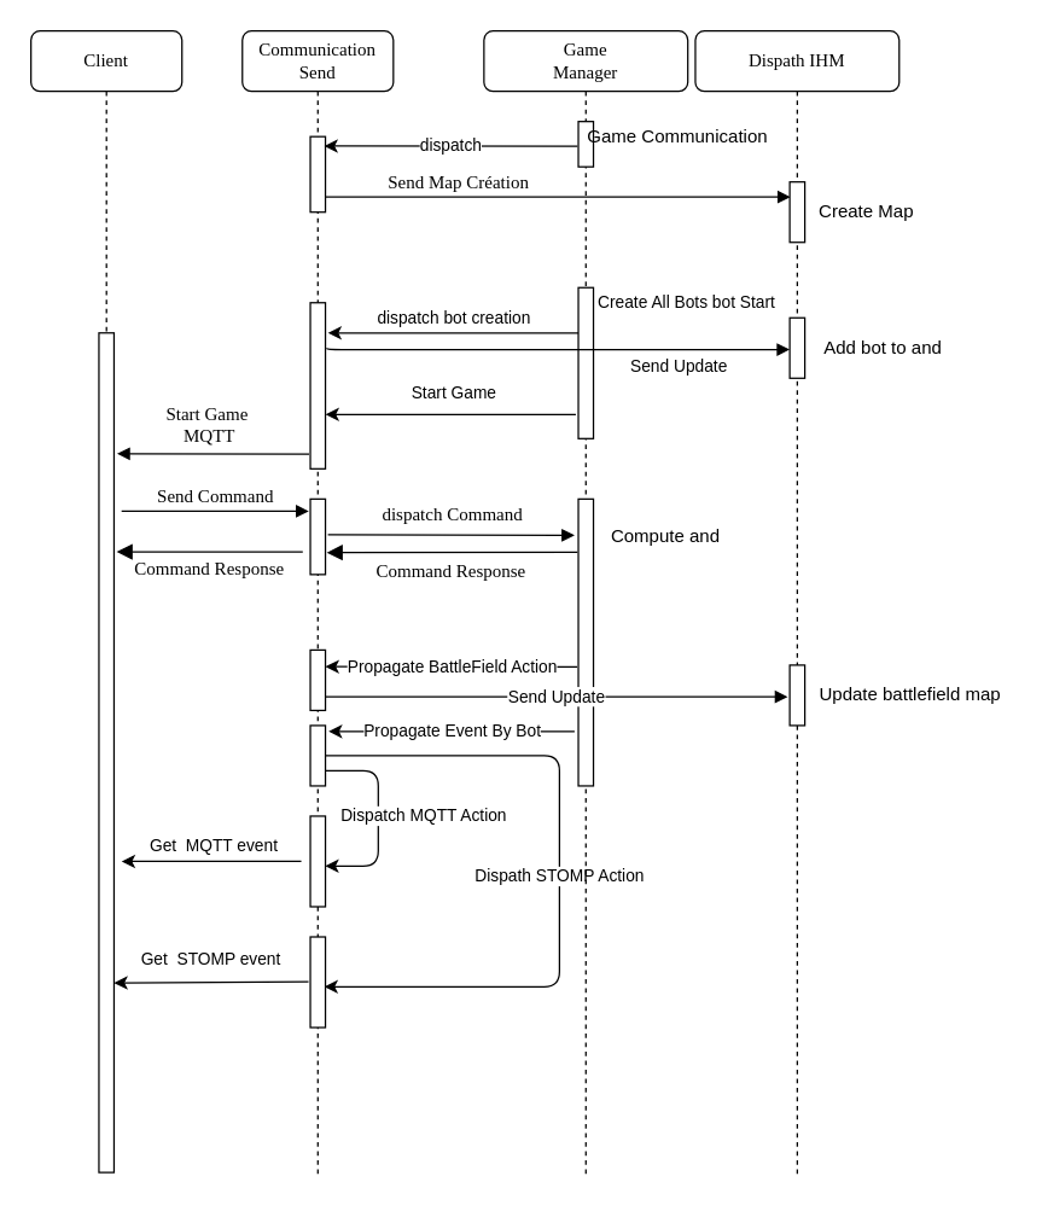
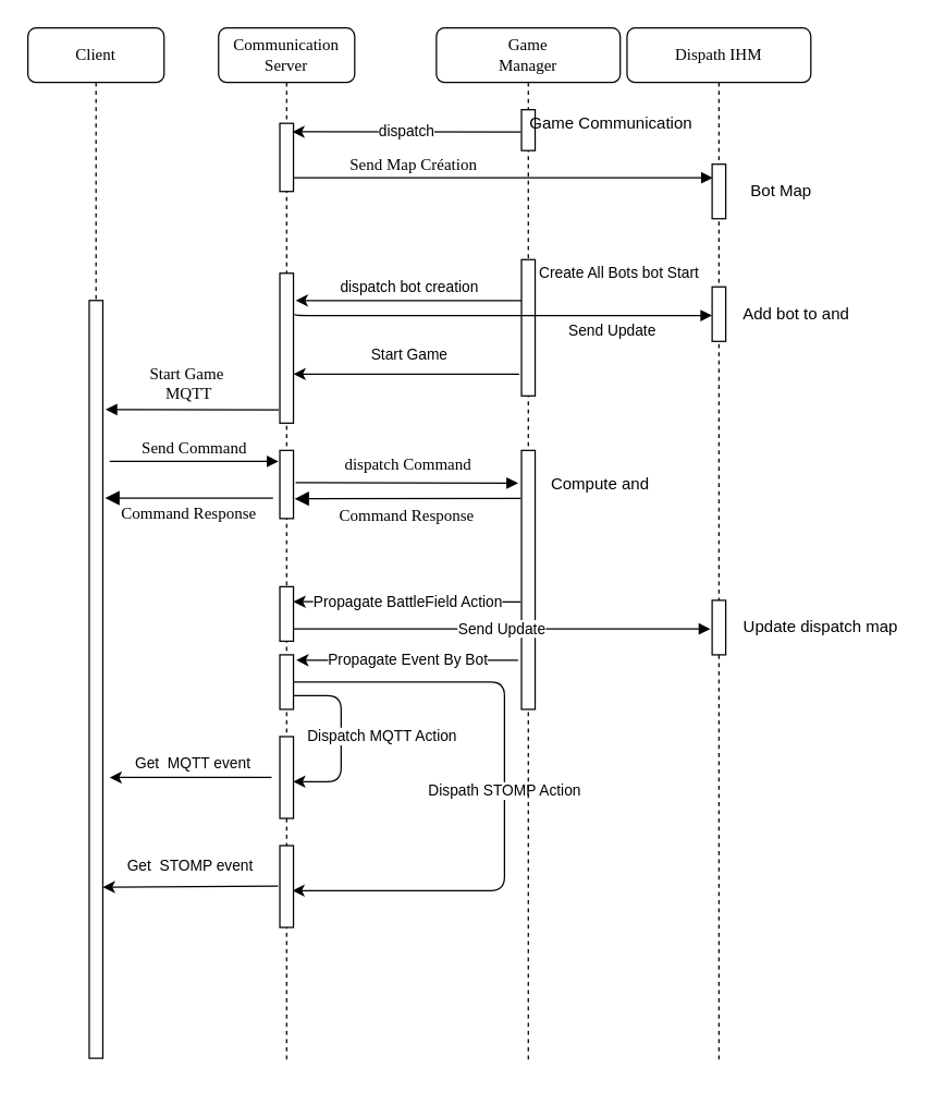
- <mxCell id="2" value="Communication&lt;br&gt;Send" style="shape=umlLifeline;perimeter=lifelinePerimeter;whiteSpace=wrap;html=1;container=1;collapsible=0;recursiveResize=0;outlineConnect=0;rounded=1;shadow=0;comic=0;labelBackgroundColor=none;strokeWidth=1;fontFamily=Verdana;fontSize=12;align=center;" parent="1" vertex="1"><mxGeometry x="160" y="20" width="100" height="760" as="geometry" /></mxCell>
+ <mxCell id="2" value="Communication&lt;br&gt;Server" style="shape=umlLifeline;perimeter=lifelinePerimeter;whiteSpace=wrap;html=1;container=1;collapsible=0;recursiveResize=0;outlineConnect=0;rounded=1;shadow=0;comic=0;labelBackgroundColor=none;strokeWidth=1;fontFamily=Verdana;fontSize=12;align=center;" parent="1" vertex="1"><mxGeometry x="160" y="20" width="100" height="760" as="geometry" /></mxCell>
- <mxCell id="20" value="Create Map" style="text;html=1;align=center;verticalAlign=middle;resizable=0;points=[];autosize=1;strokeColor=none;fillColor=none;" vertex="1" parent="18"><mxGeometry x="72.5" y="110" width="80" height="20" as="geometry" /></mxCell>
+ <mxCell id="20" value="Bot Map" style="text;html=1;align=center;verticalAlign=middle;resizable=0;points=[];autosize=1;strokeColor=none;fillColor=none;" vertex="1" parent="18"><mxGeometry x="72.5" y="110" width="80" height="20" as="geometry" /></mxCell>
- <mxCell id="41" value="Update battlefield map" style="text;html=1;align=center;verticalAlign=middle;resizable=0;points=[];autosize=1;strokeColor=none;fillColor=none;" vertex="1" parent="1"><mxGeometry x="532" y="450" width="140" height="20" as="geometry" /></mxCell>
+ <mxCell id="41" value="Update dispatch map" style="text;html=1;align=center;verticalAlign=middle;resizable=0;points=[];autosize=1;strokeColor=none;fillColor=none;" vertex="1" parent="1"><mxGeometry x="532" y="450" width="140" height="20" as="geometry" /></mxCell>
